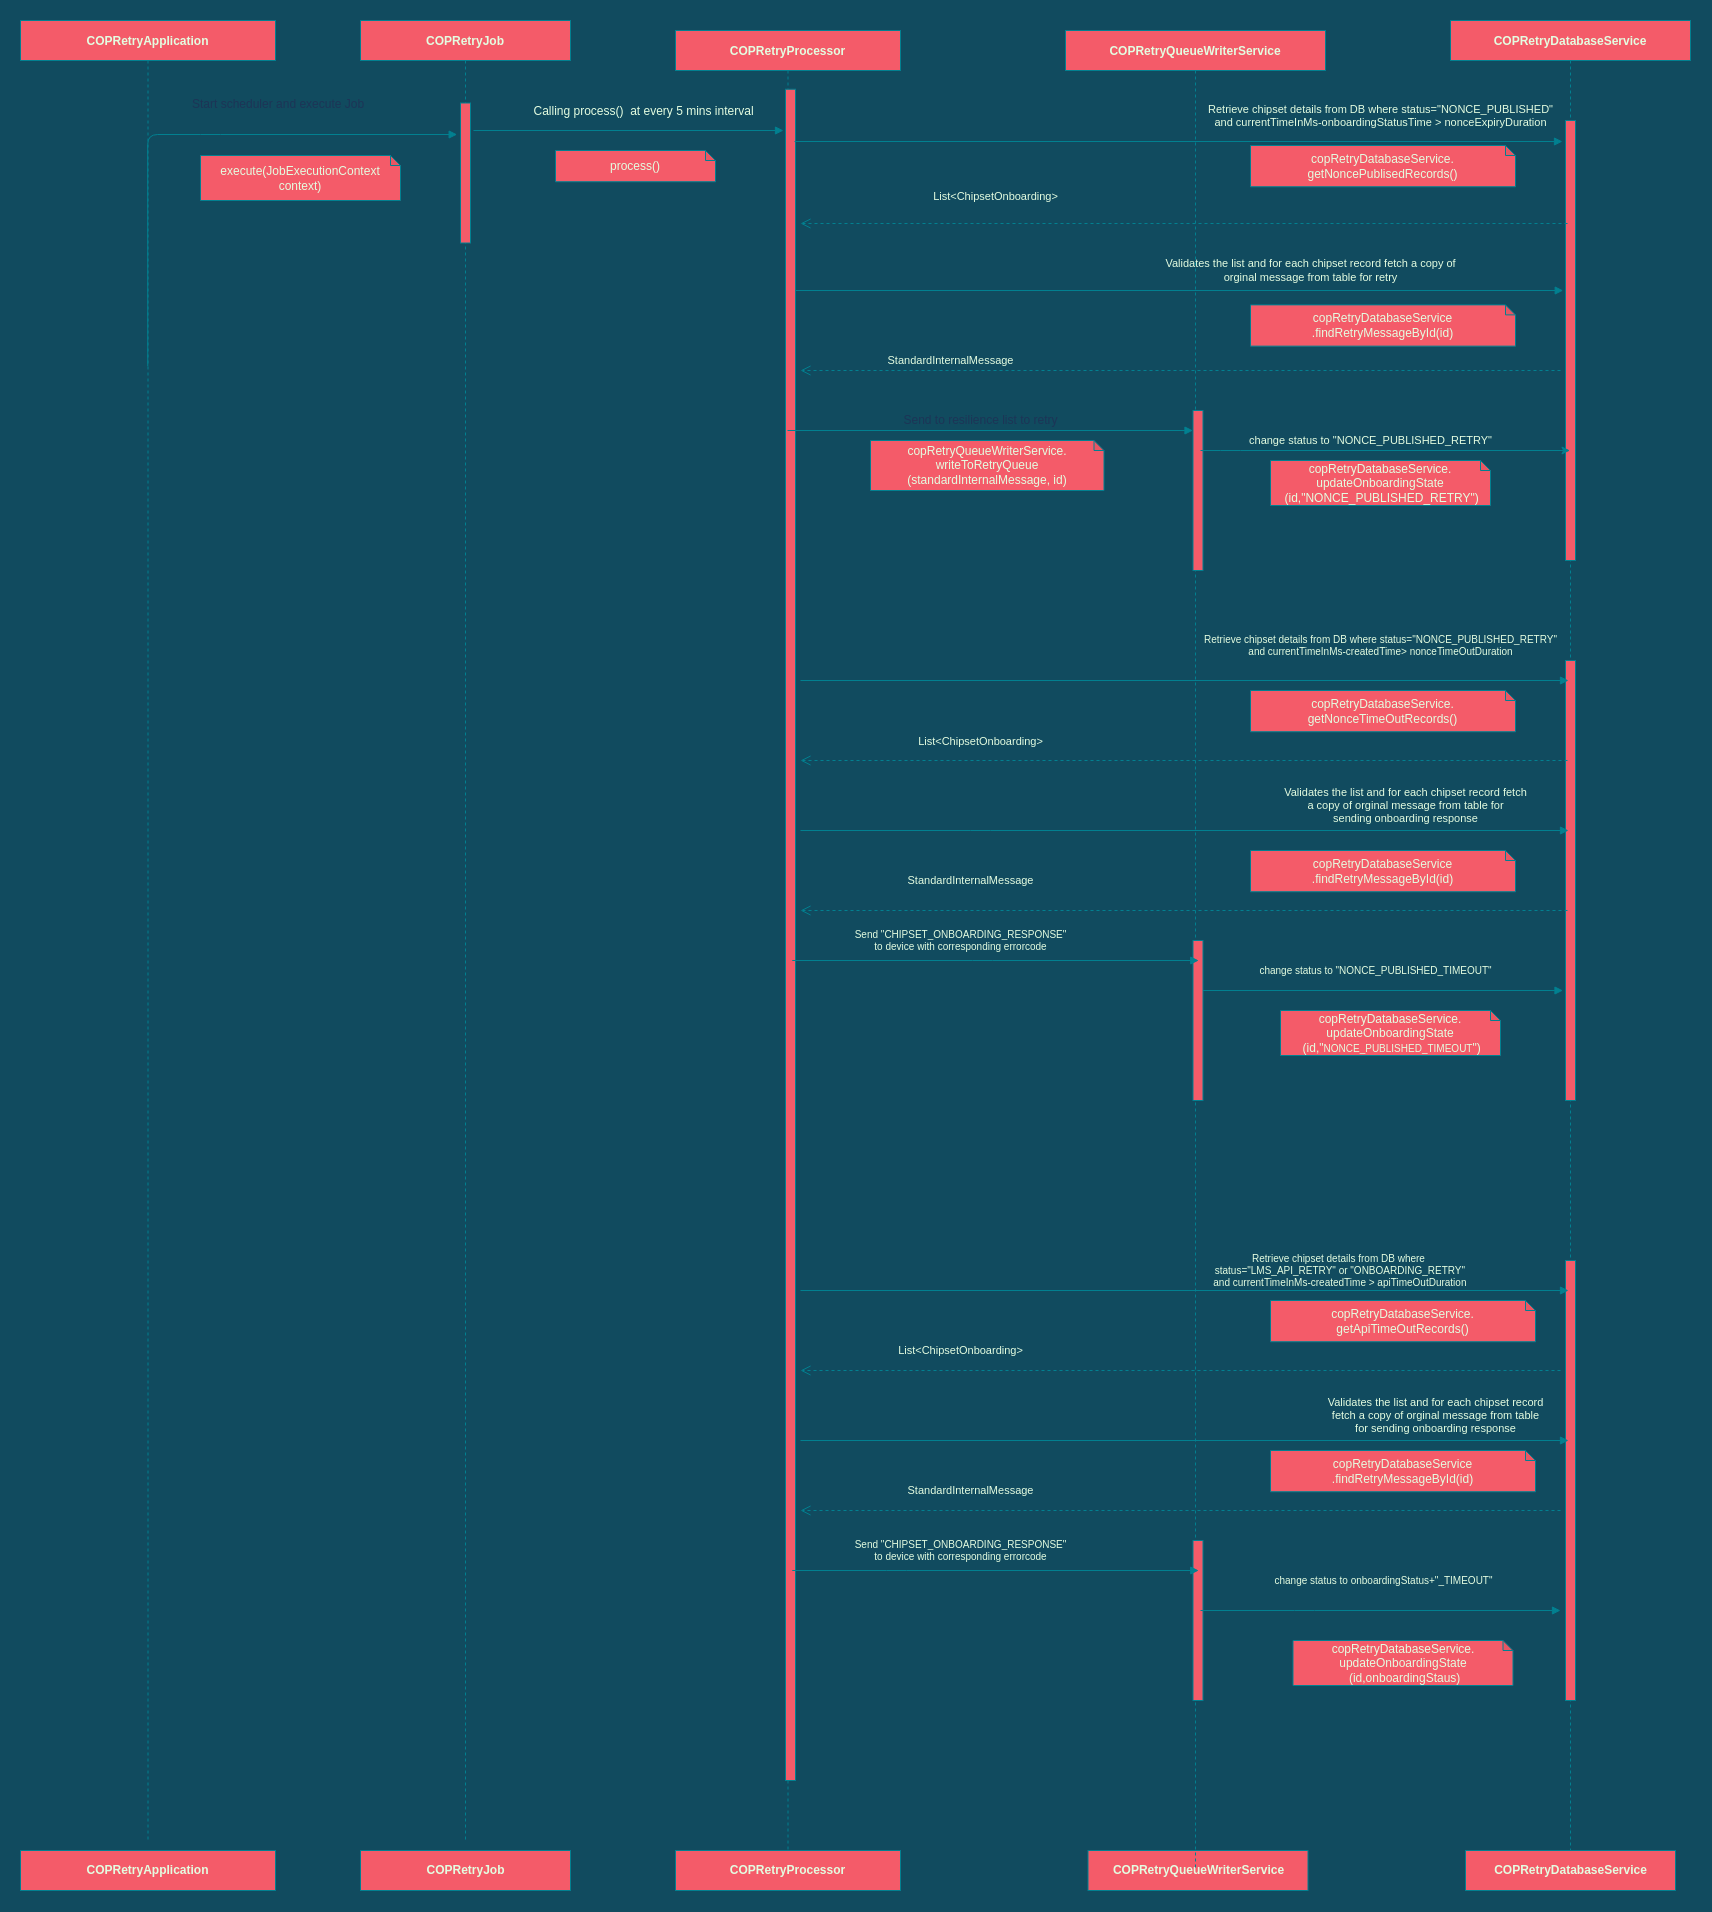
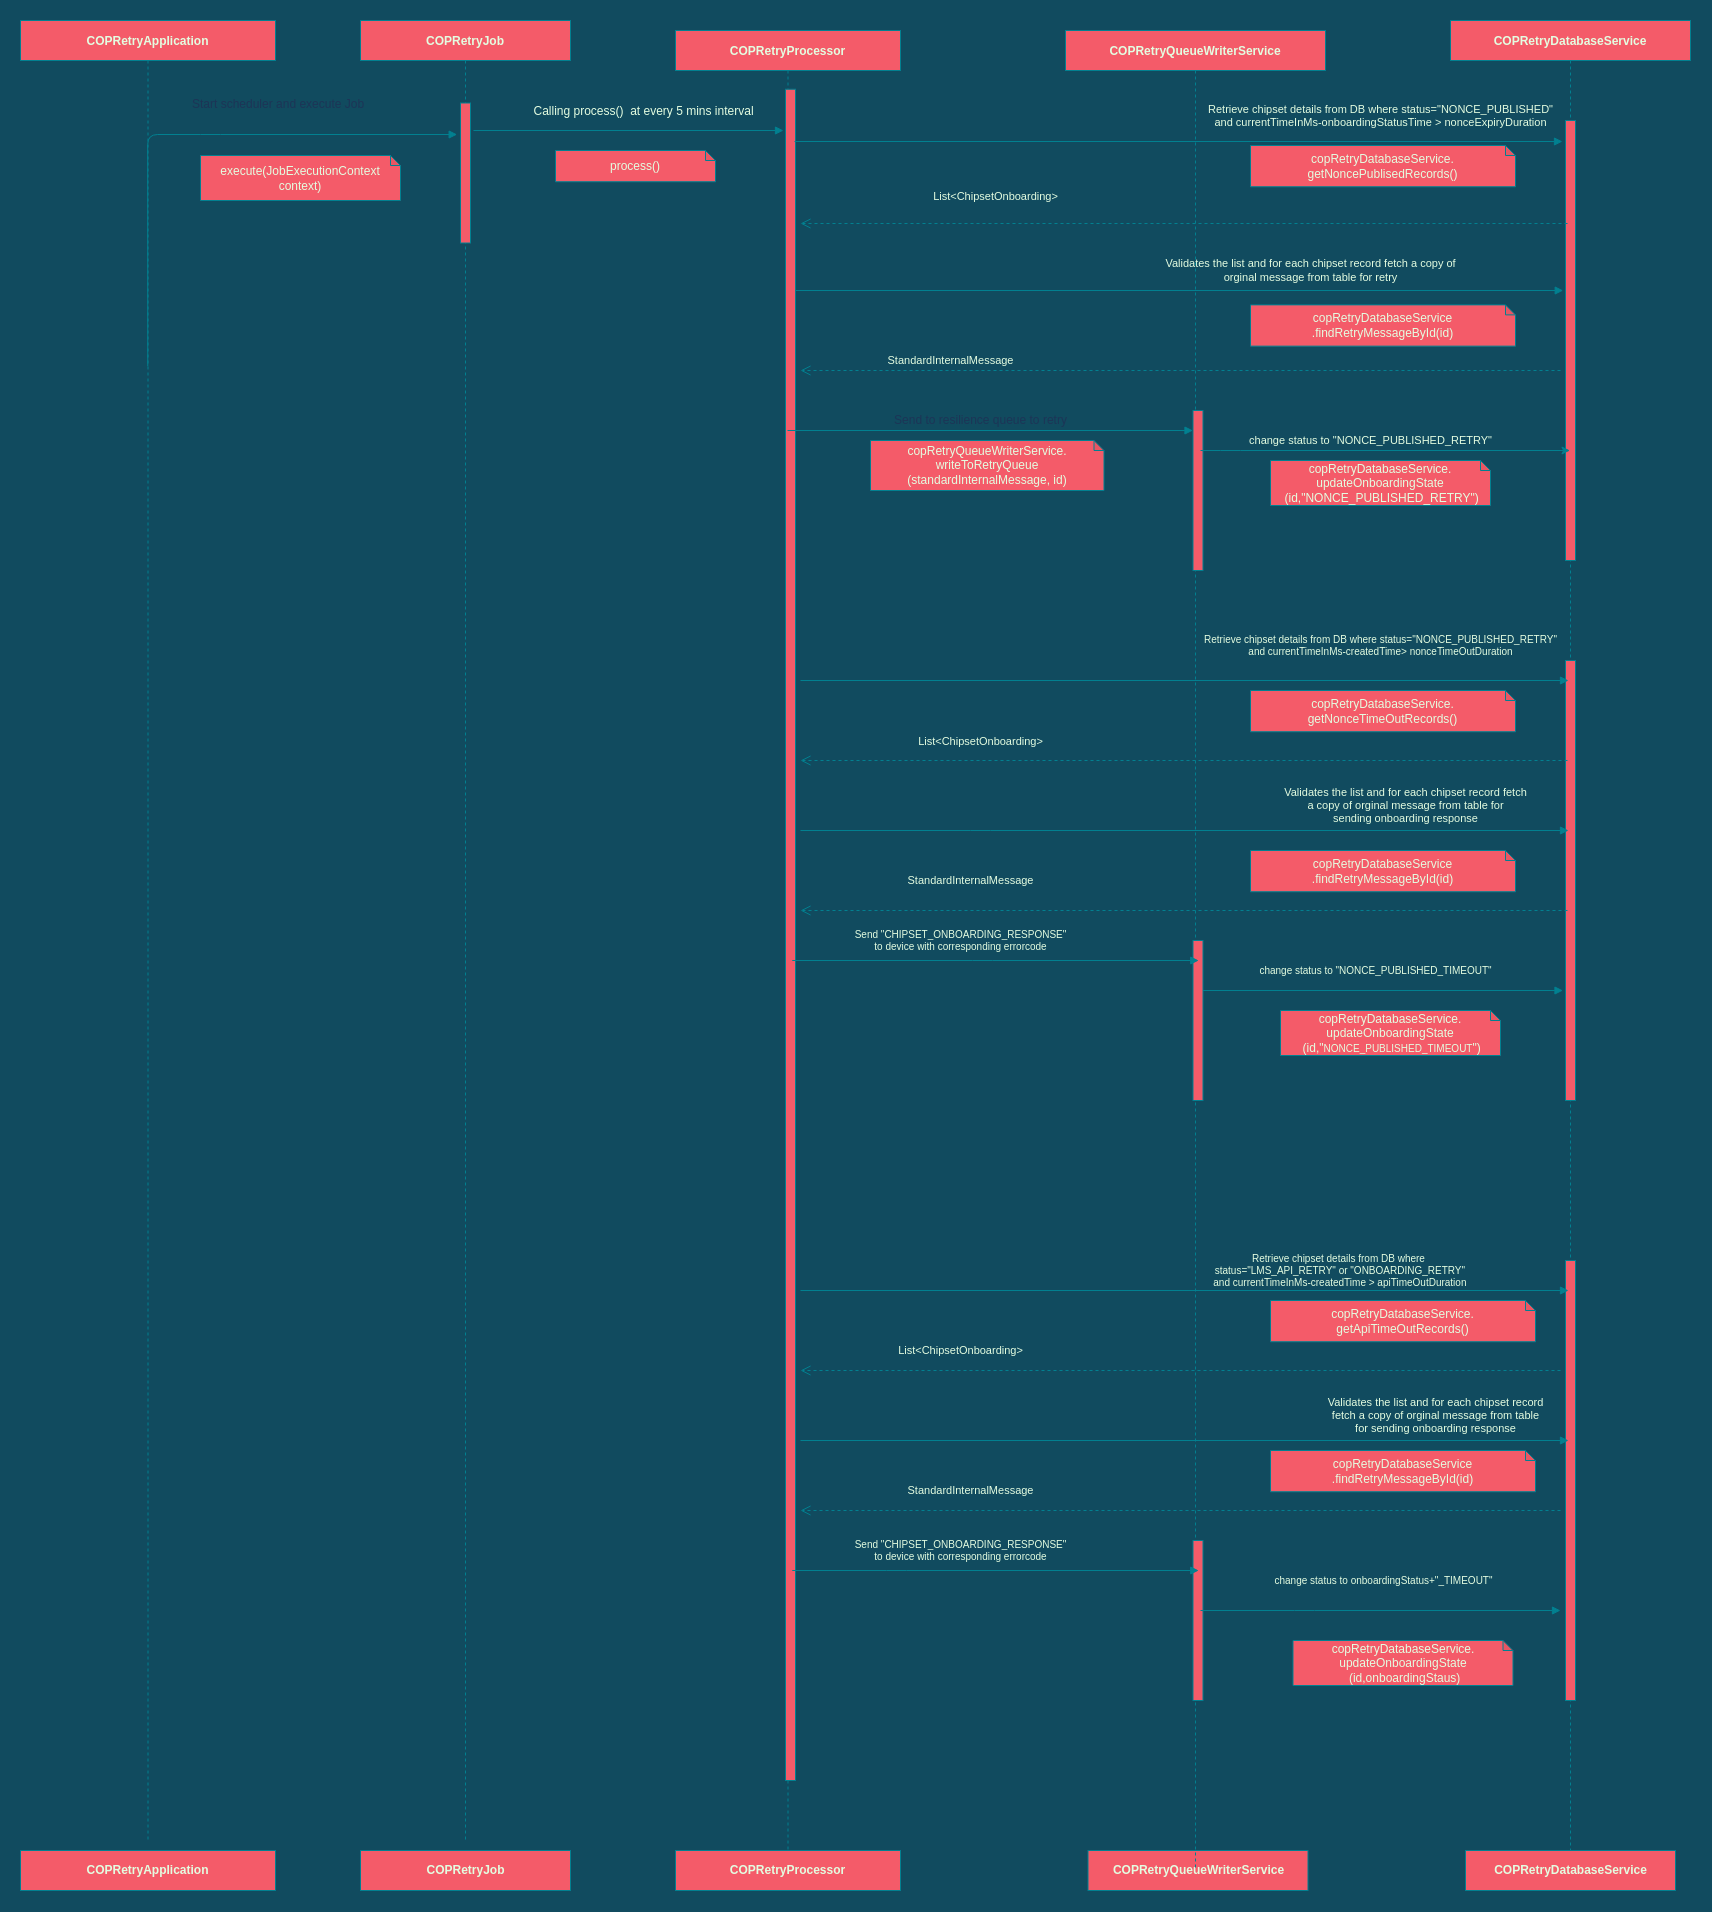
- <mxCell id="32" value="&lt;div style=&quot;text-indent: 0px ; box-sizing: border-box&quot;&gt;&lt;div style=&quot;box-sizing: border-box&quot;&gt;&lt;font color=&quot;#1d3557&quot;&gt;Send to resilience list to retry&lt;/font&gt;&lt;br&gt;&lt;/div&gt;&lt;/div&gt;" style="text;html=1;align=center;verticalAlign=middle;resizable=0;points=[];autosize=1;fontColor=#E4FDE1;" parent="29" vertex="1"><mxGeometry x="-180" y="380" width="190" height="20" as="geometry" /></mxCell>
+ <mxCell id="32" value="&lt;div style=&quot;text-indent: 0px ; box-sizing: border-box&quot;&gt;&lt;div style=&quot;box-sizing: border-box&quot;&gt;&lt;font color=&quot;#1d3557&quot;&gt;Send to resilience queue to retry&lt;/font&gt;&lt;br&gt;&lt;/div&gt;&lt;/div&gt;" style="text;html=1;align=center;verticalAlign=middle;resizable=0;points=[];autosize=1;fontColor=#E4FDE1;" parent="29" vertex="1"><mxGeometry x="-180" y="380" width="190" height="20" as="geometry" /></mxCell>
